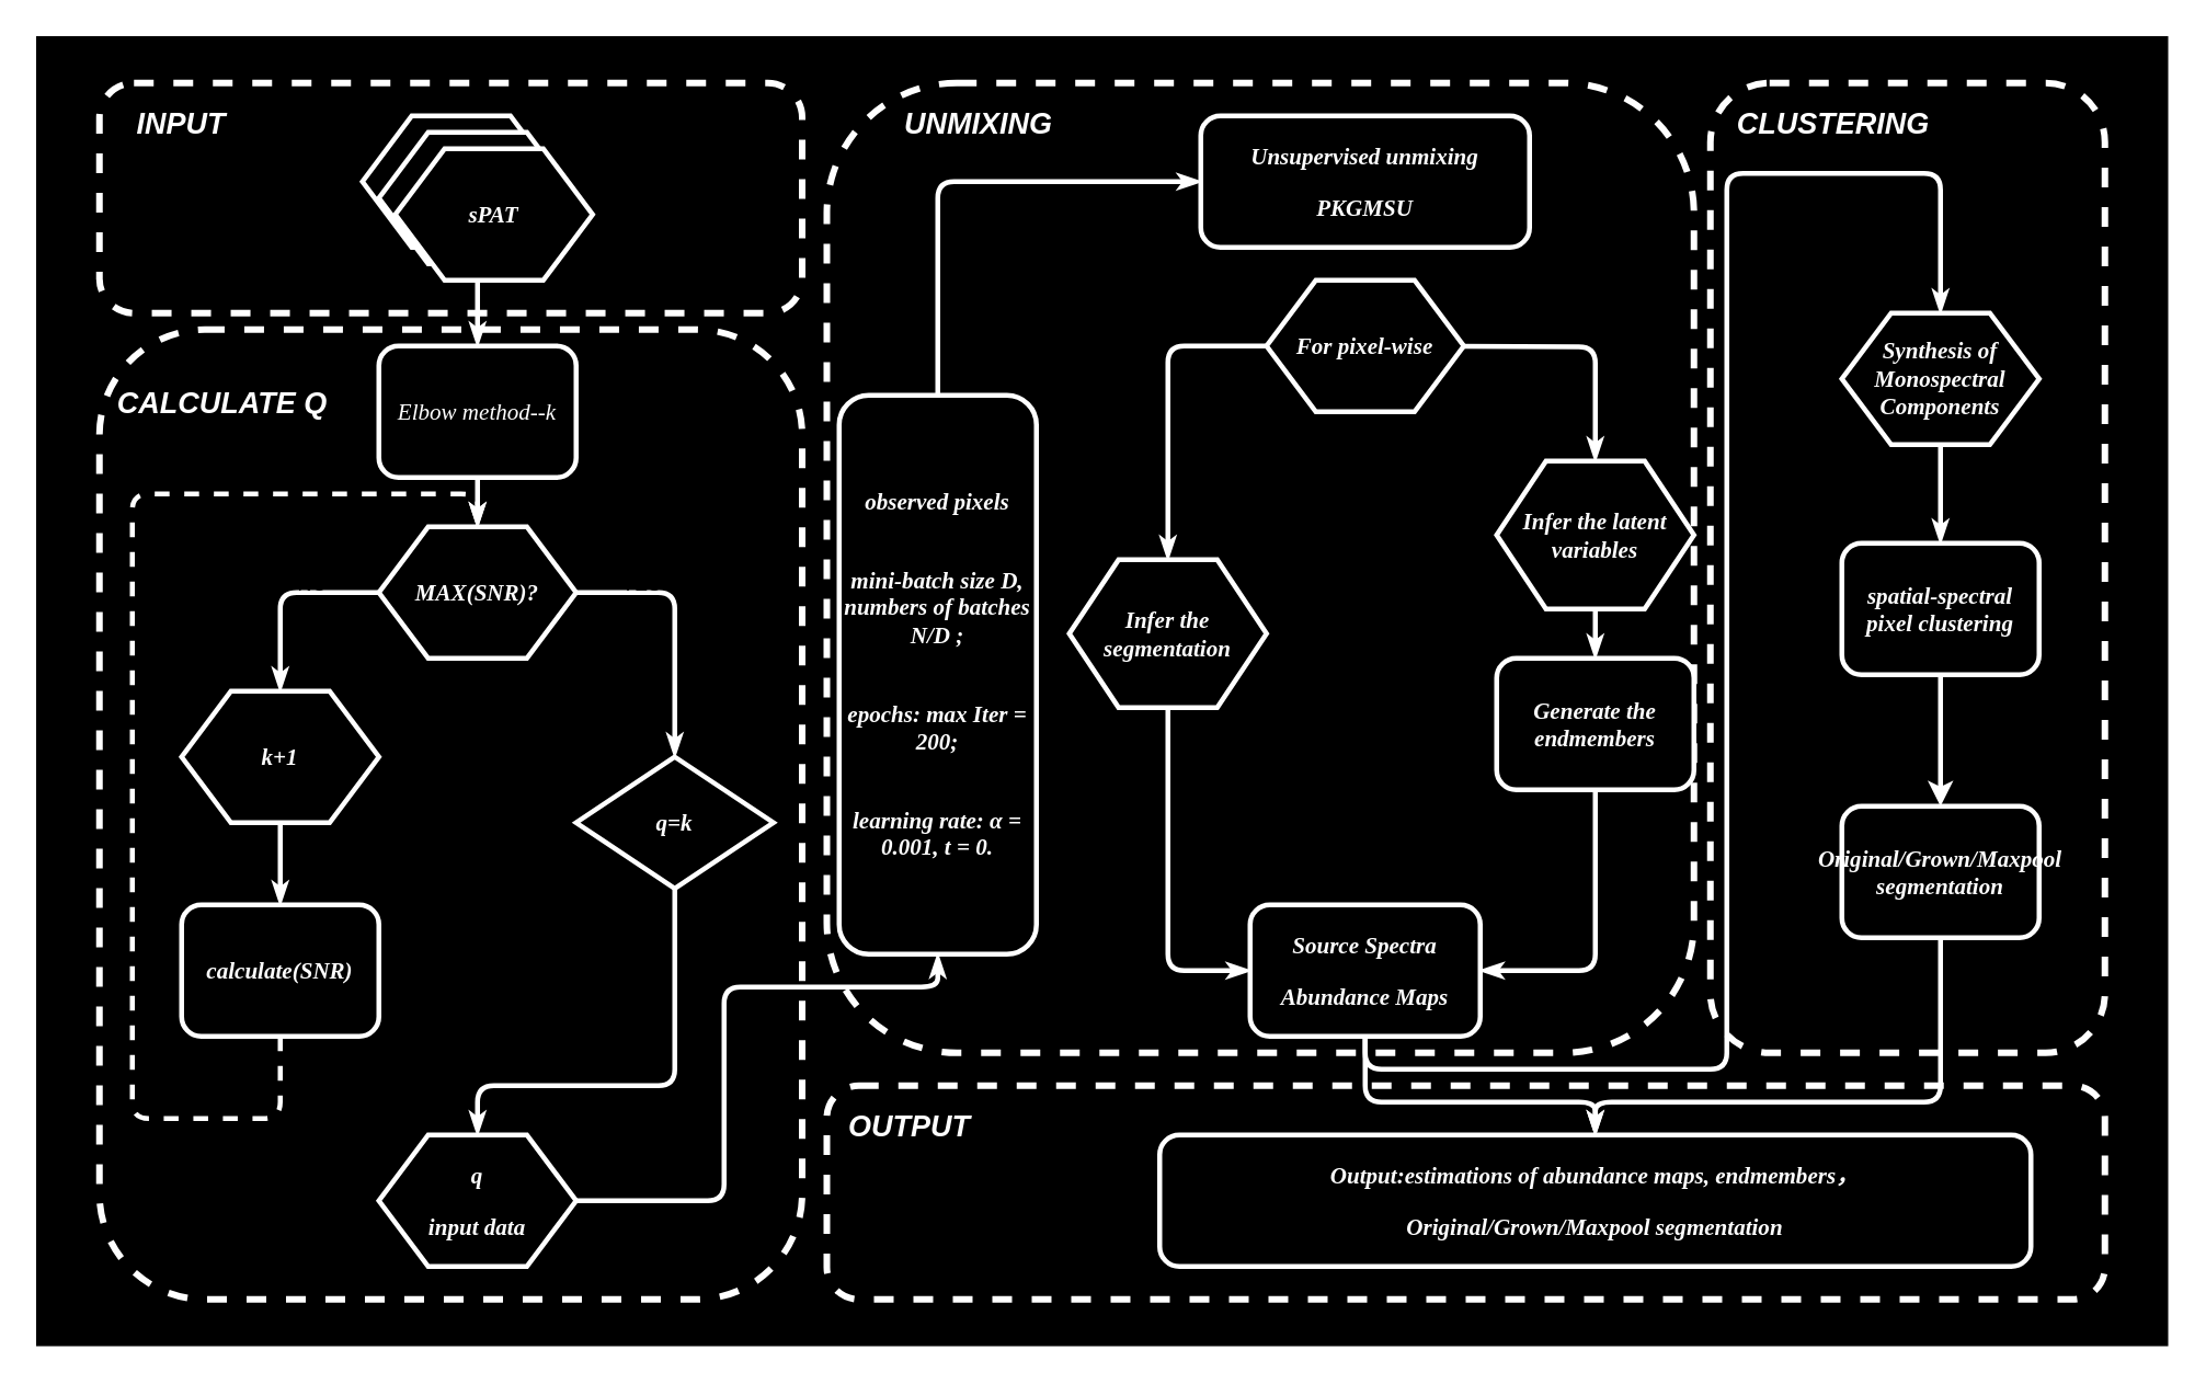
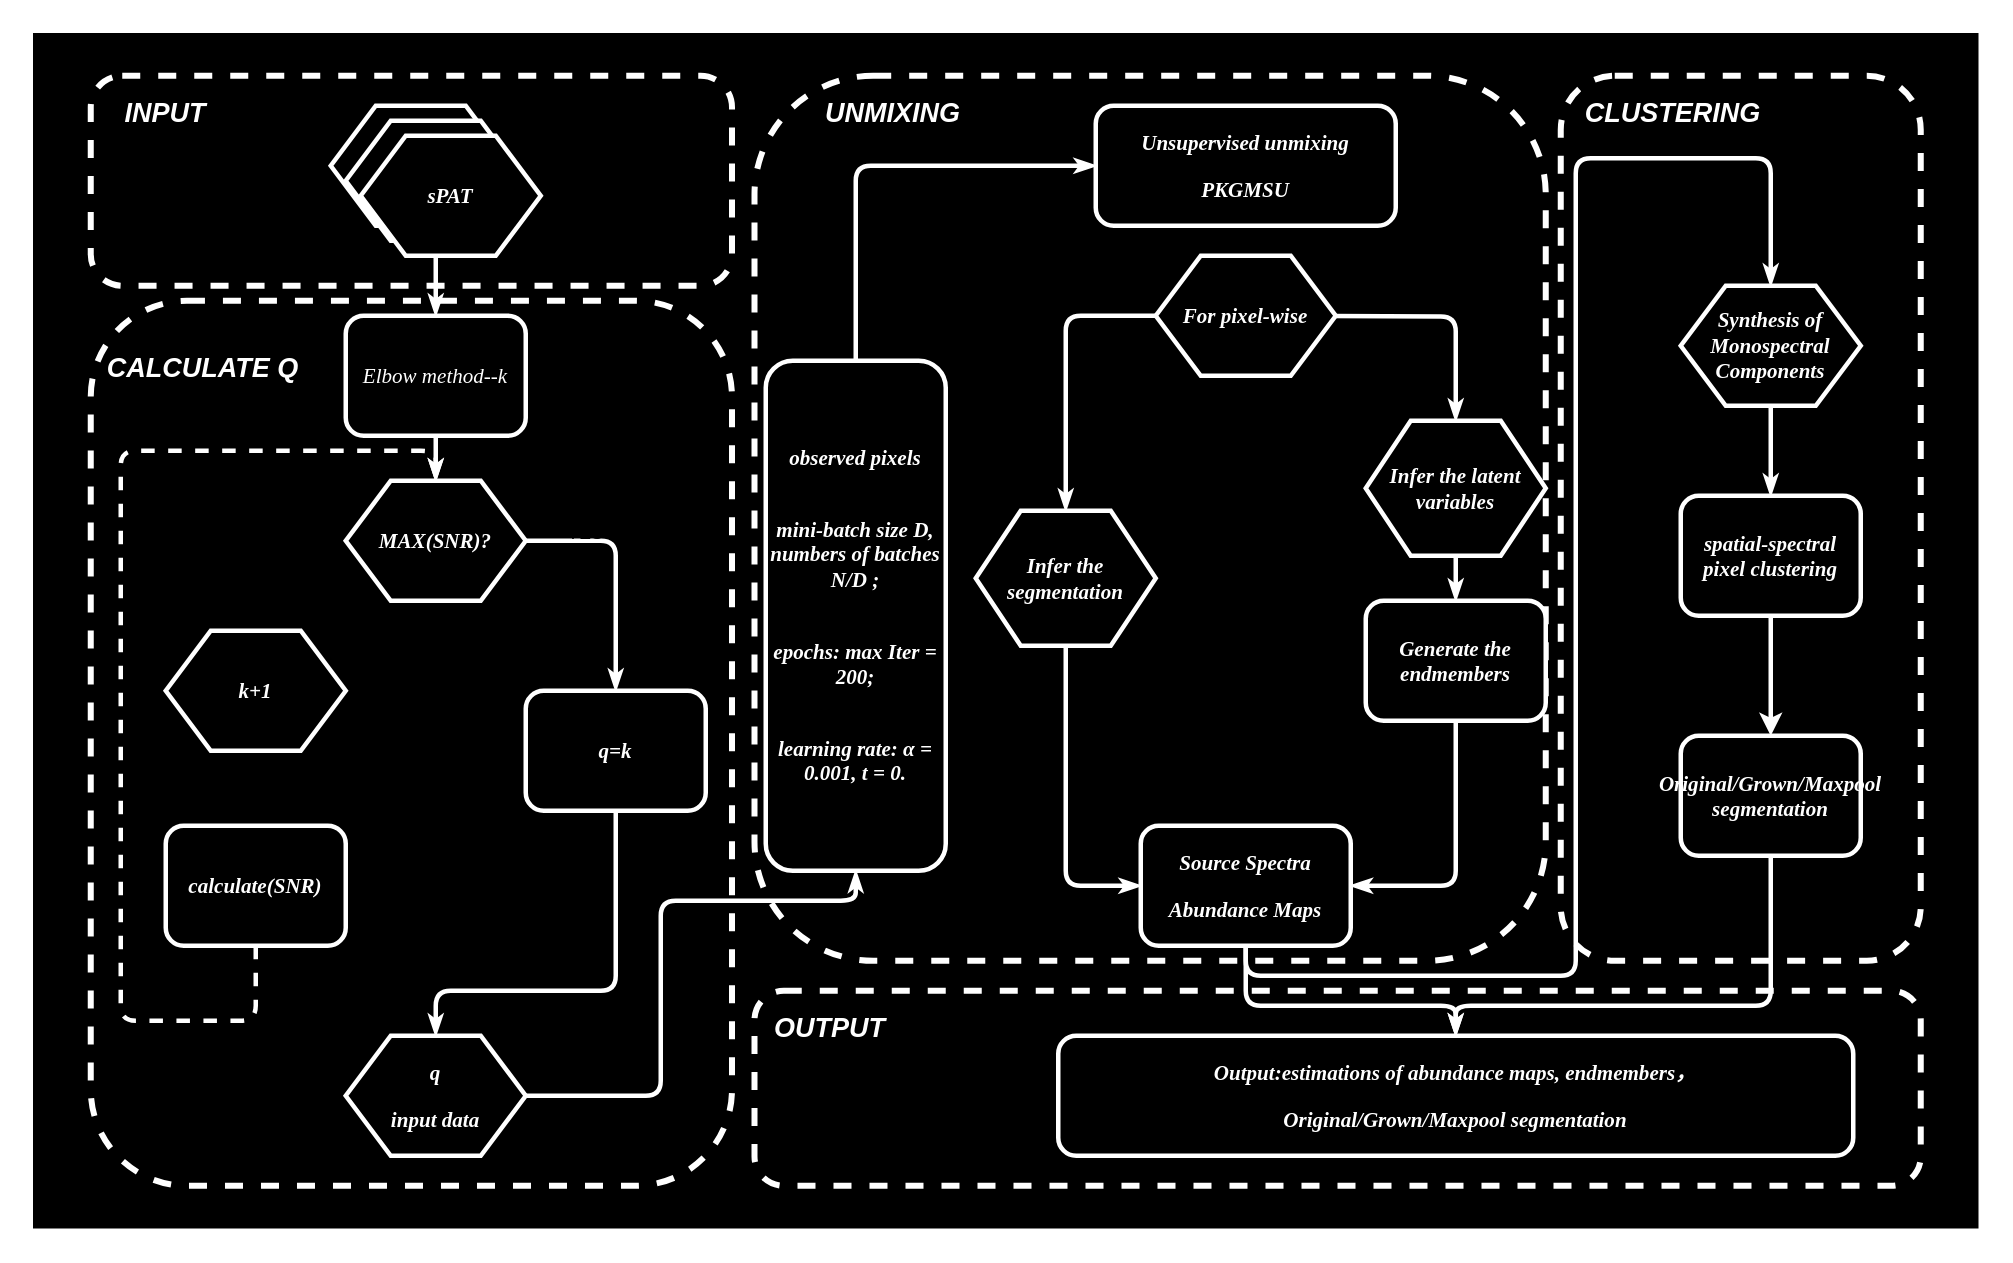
- <mxCell id="39" style="edgeStyle=orthogonalEdgeStyle;rounded=1;html=1;labelBackgroundColor=none;startArrow=none;startFill=0;startSize=5;endArrow=classicThin;endFill=1;endSize=5;jettySize=auto;orthogonalLoop=1;strokeWidth=3;fontFamily=Verdana;fontSize=8;exitX=0;exitY=0.5;exitDx=0;exitDy=0;entryX=0.5;entryY=0;entryDx=0;entryDy=0;strokeColor=#FFFFFF;" edge="1" parent="1" source="13" target="15"><mxGeometry relative="1" as="geometry"><mxPoint x="70" y="510" as="sourcePoint" /><mxPoint x="-90" y="620" as="targetPoint" /><Array as="points"><mxPoint x="170" y="360" /></Array></mxGeometry></mxCell>
- <mxCell id="17" value="&lt;h3&gt;&lt;i&gt;q=k&lt;/i&gt;&lt;/h3&gt;" style="rhombus;whiteSpace=wrap;html=1;shadow=0;labelBackgroundColor=none;strokeWidth=3;fontFamily=Verdana;fontSize=12;align=center;fillColor=#000000;strokeColor=#FFFFFF;fontColor=#FFFFFF;" parent="1" vertex="1"><mxGeometry x="350" y="460" width="120" height="80" as="geometry" /></mxCell>
+ <mxCell id="17" value="&lt;h3&gt;&lt;i&gt;q=k&lt;/i&gt;&lt;/h3&gt;" style="rounded=1;whiteSpace=wrap;html=1;shadow=0;labelBackgroundColor=none;strokeWidth=3;fontFamily=Verdana;fontSize=12;align=center;fillColor=#000000;strokeColor=#FFFFFF;fontColor=#FFFFFF;" parent="1" vertex="1"><mxGeometry x="350" y="460" width="120" height="80" as="geometry" /></mxCell>
- <mxCell id="14" style="edgeStyle=orthogonalEdgeStyle;rounded=1;html=1;labelBackgroundColor=none;startArrow=none;startFill=0;startSize=5;endArrow=classicThin;endFill=1;endSize=5;jettySize=auto;orthogonalLoop=1;strokeWidth=3;fontFamily=Verdana;fontSize=8;strokeColor=#FFFFFF;" parent="1" source="15" target="19" edge="1"><mxGeometry relative="1" as="geometry" /></mxCell>
